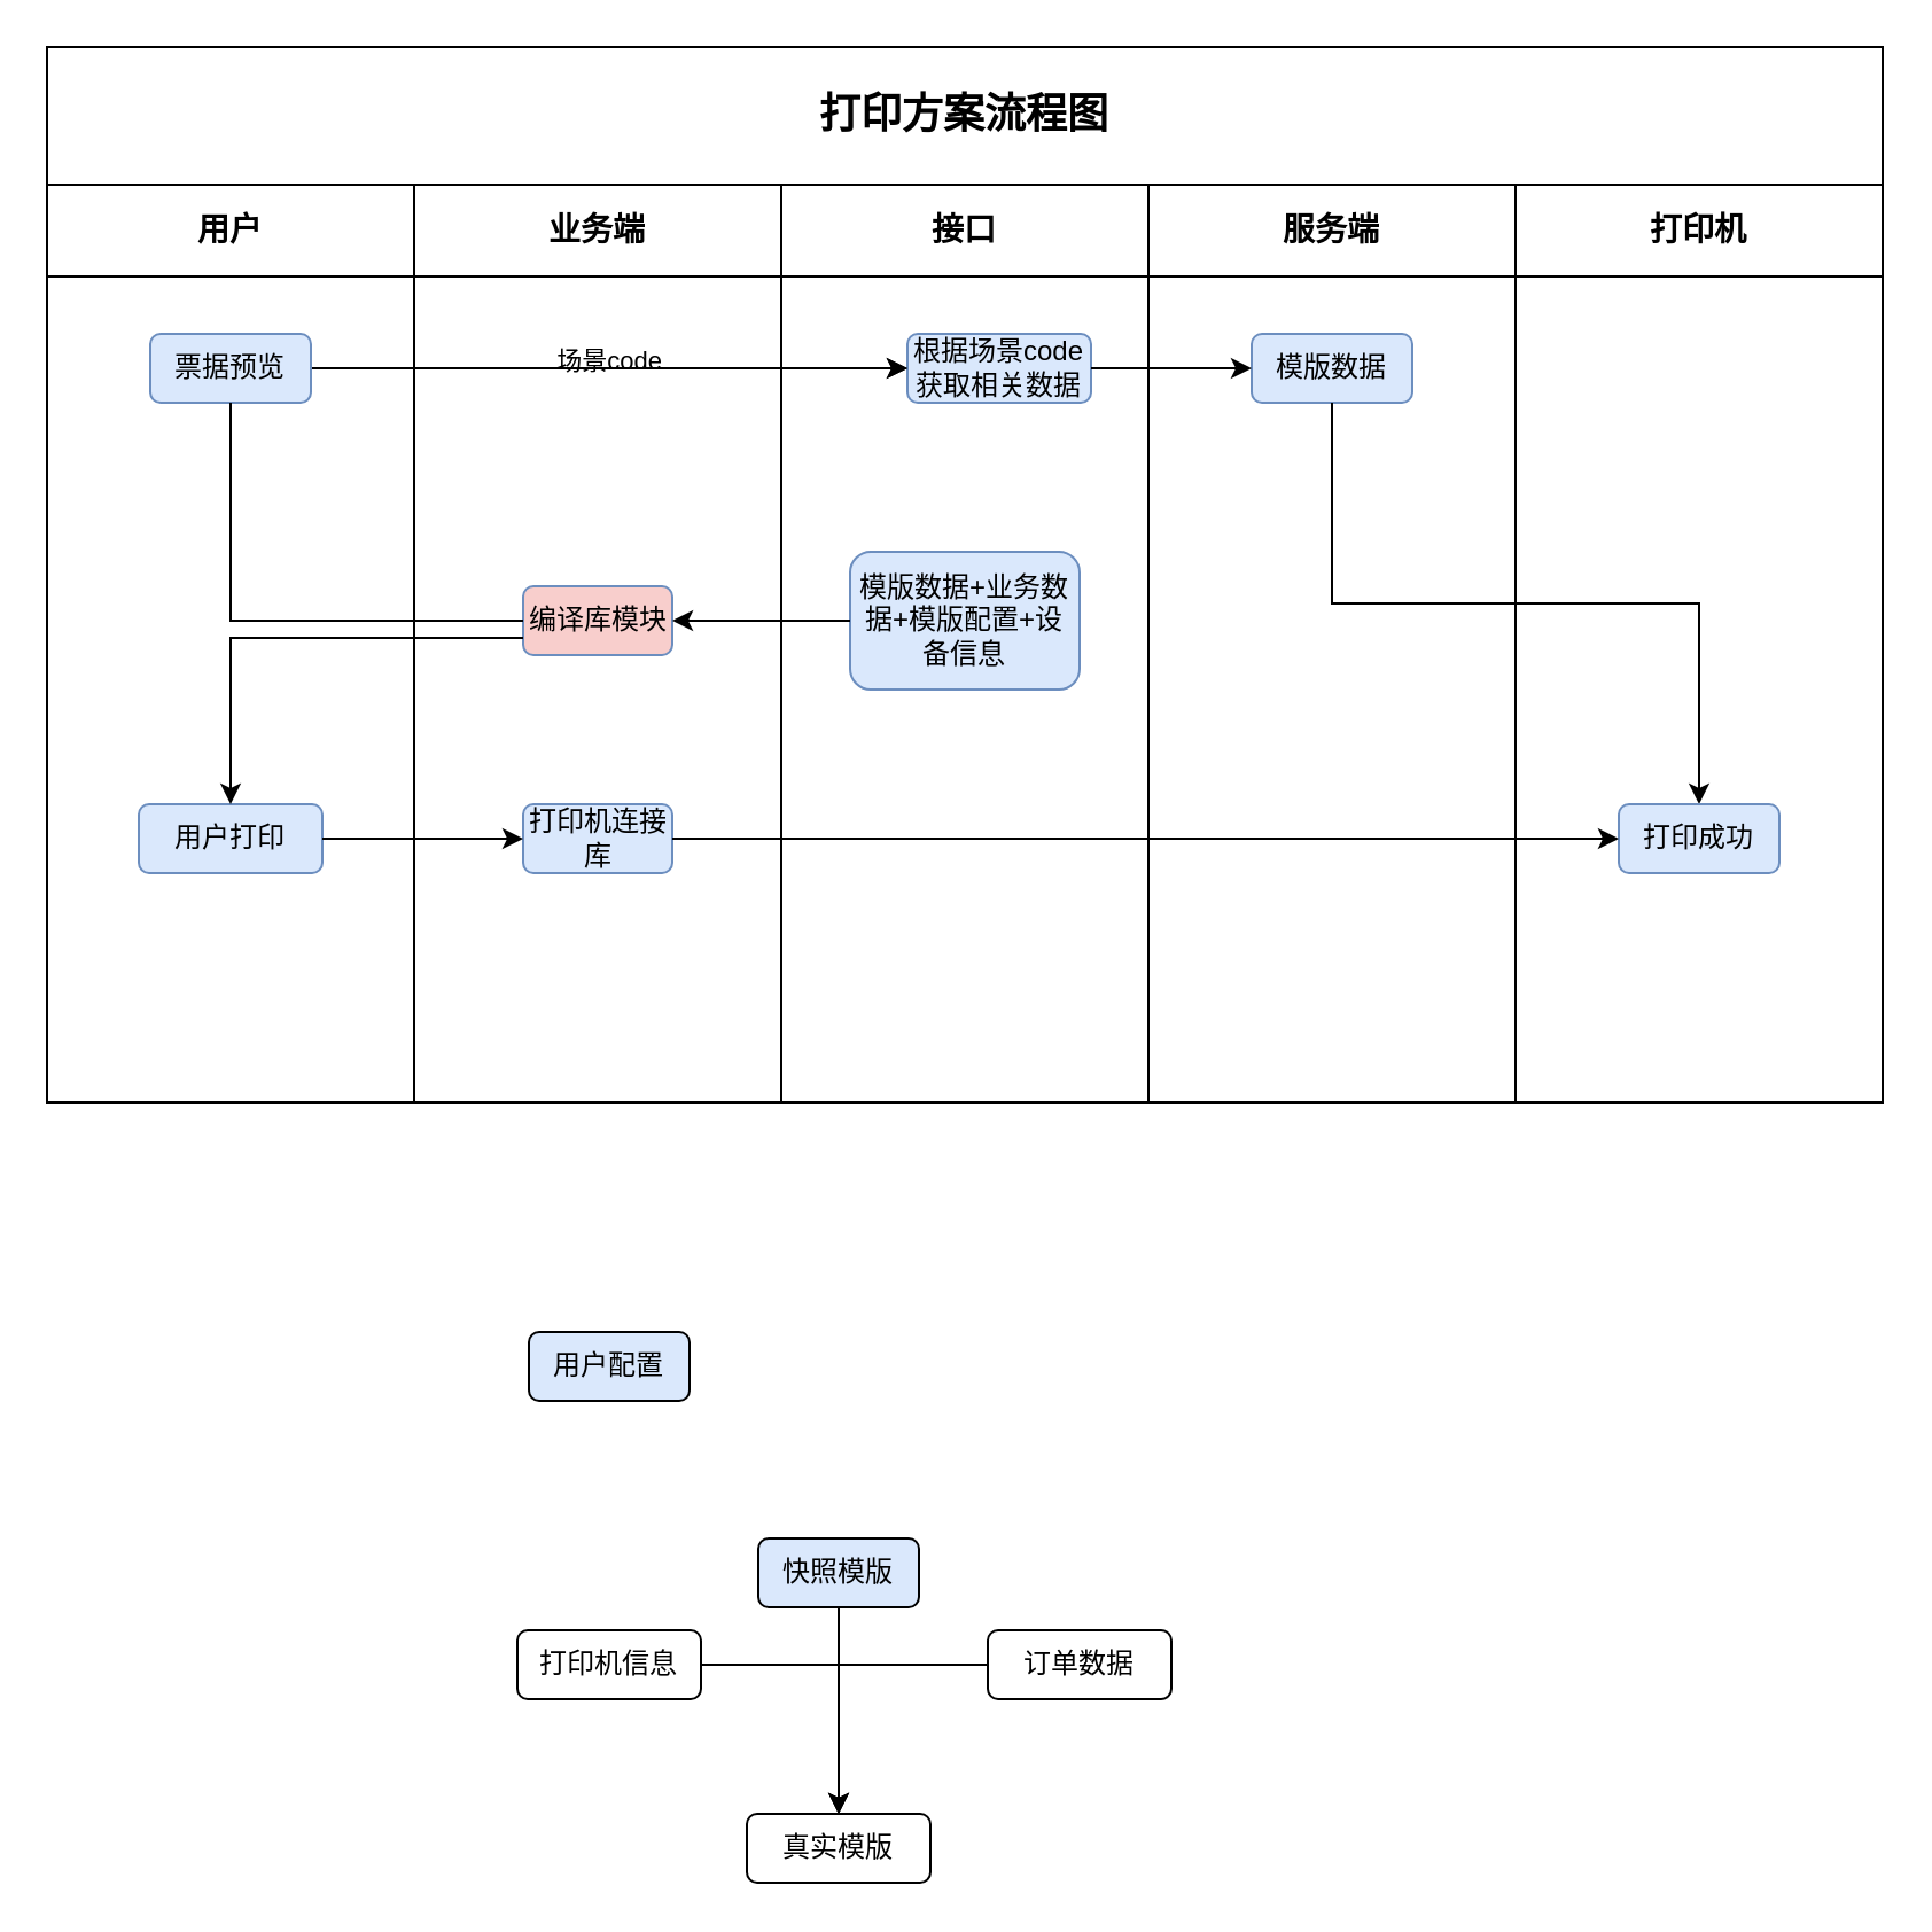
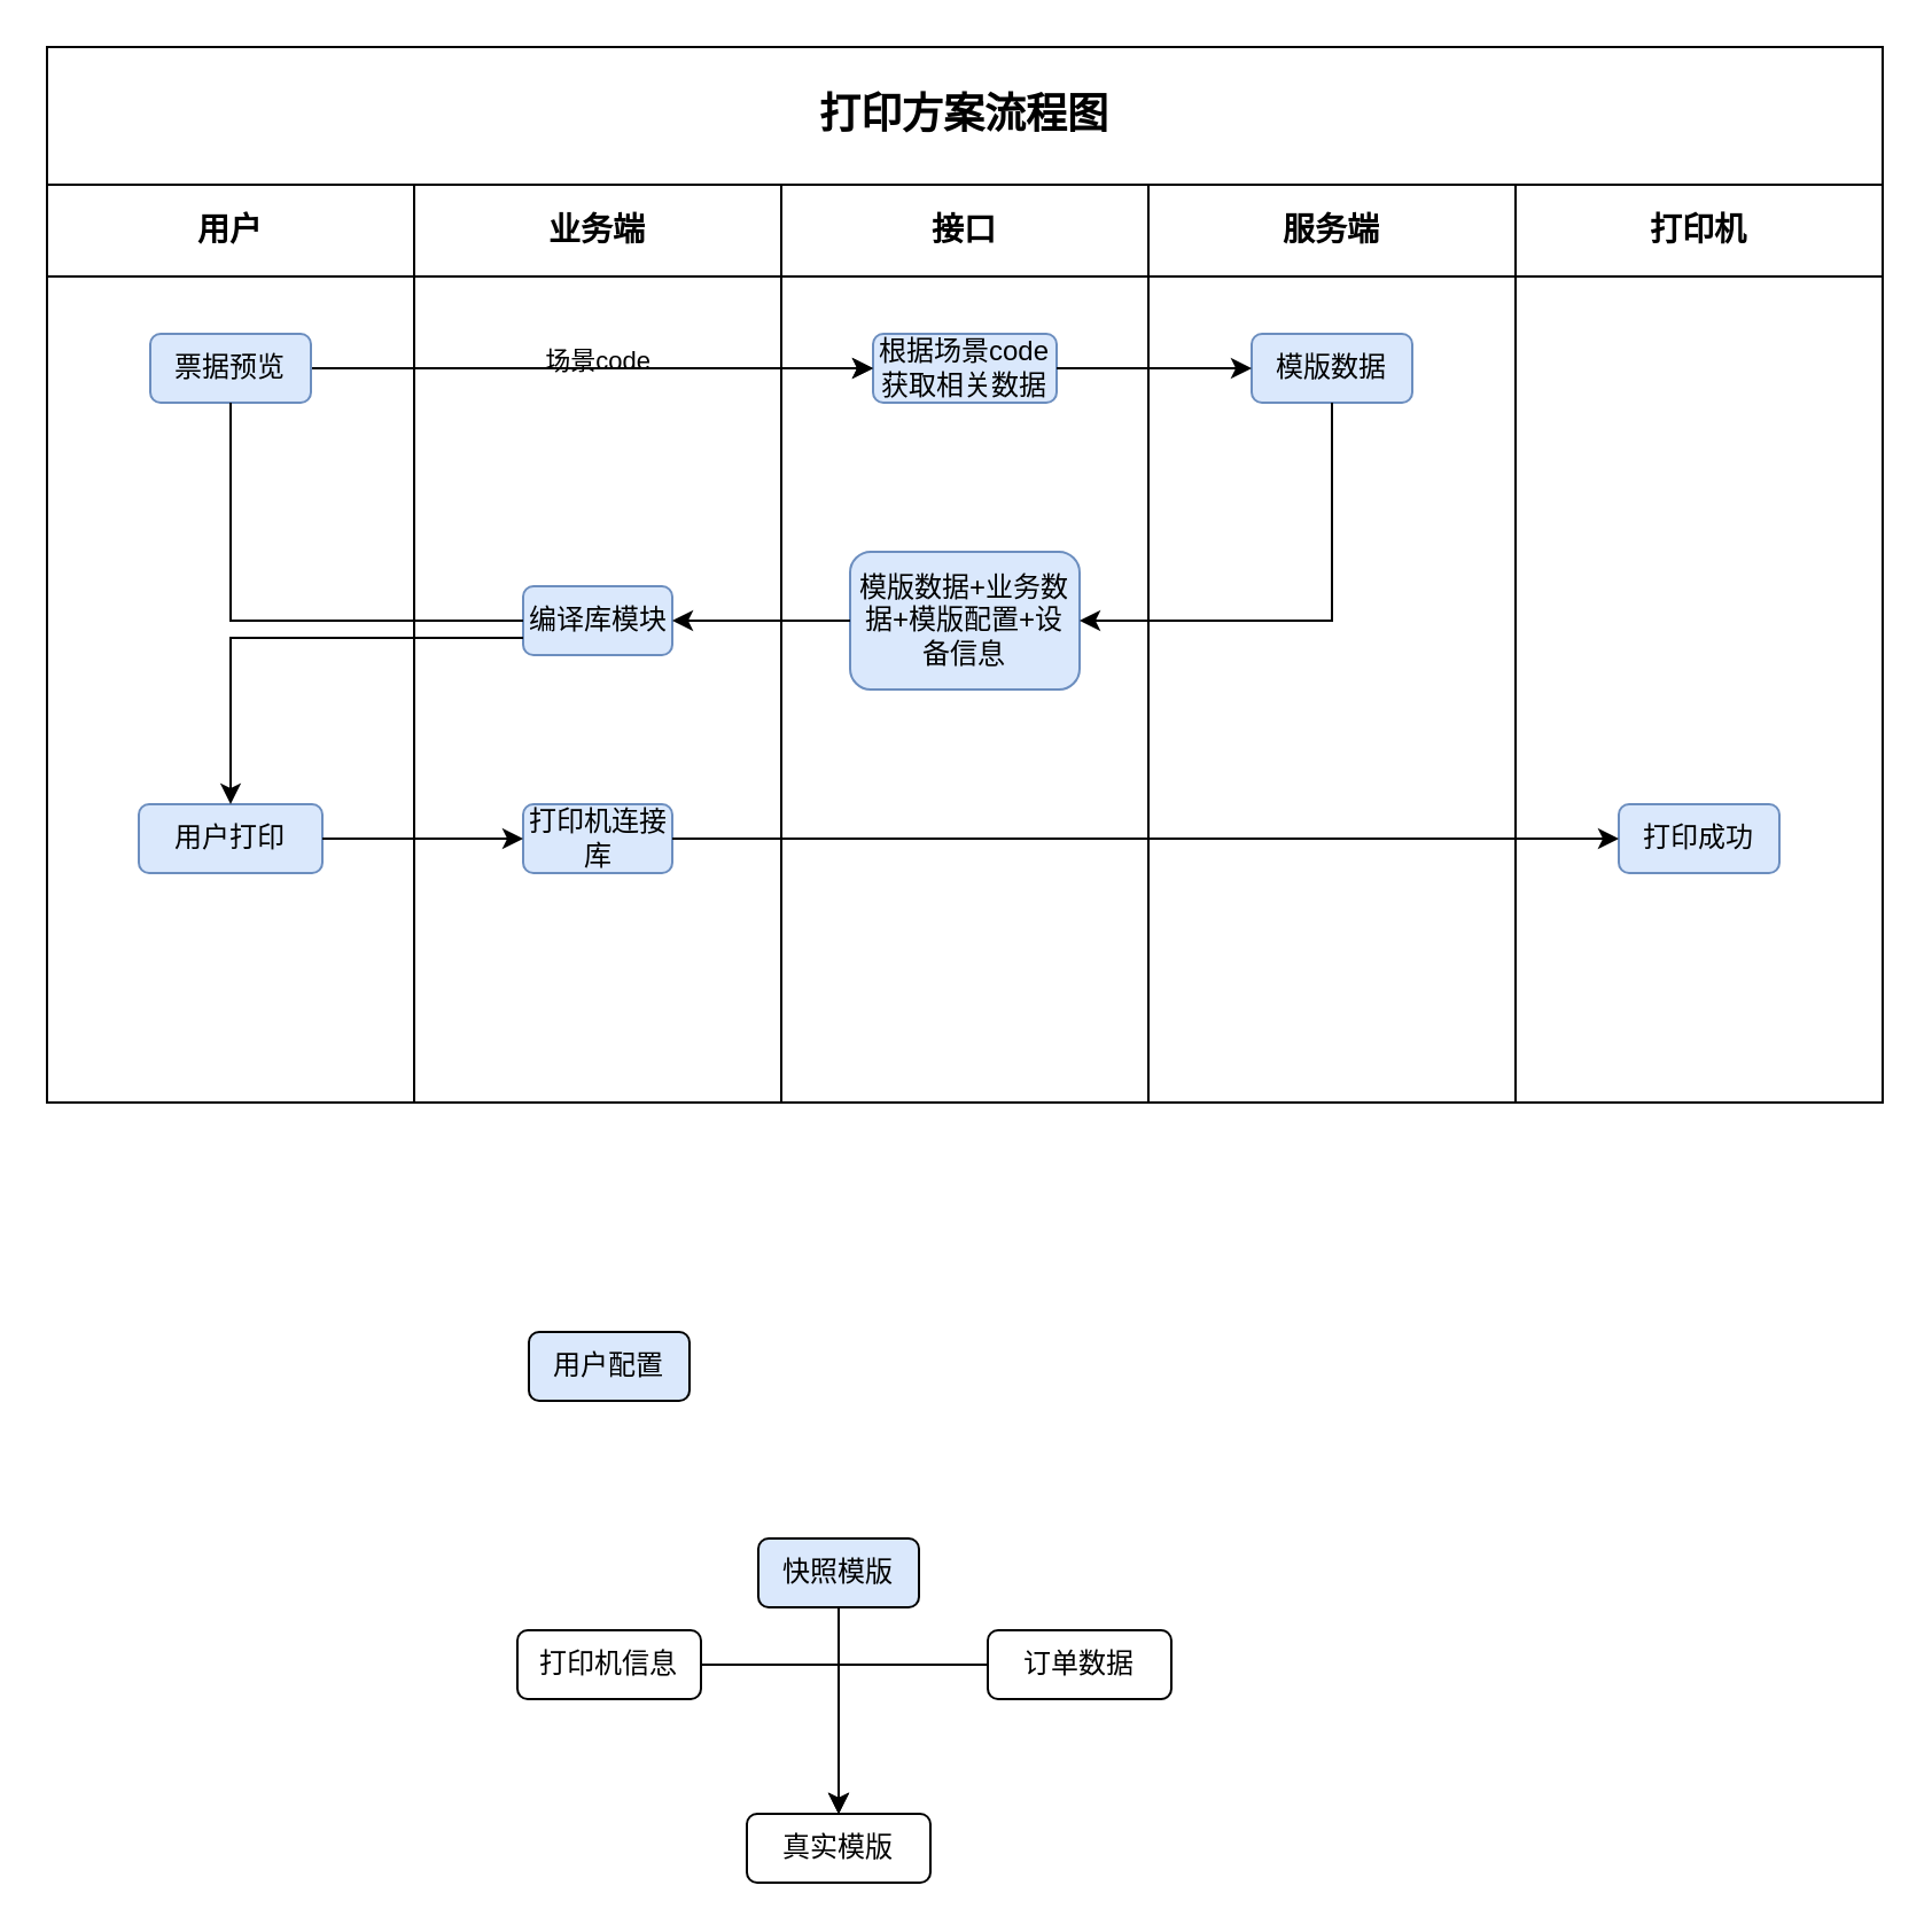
- <mxCell id="4" value="根据场景code获取相关数据" style="rounded=1;whiteSpace=wrap;html=1;fillColor=#dae8fc;strokeColor=#6c8ebf;" vertex="1" parent="3"><mxGeometry x="55" y="65" width="80" height="30" as="geometry" /></mxCell>
+ <mxCell id="4" value="根据场景code获取相关数据" style="rounded=1;whiteSpace=wrap;html=1;fillColor=#dae8fc;strokeColor=#6c8ebf;" vertex="1" parent="3"><mxGeometry x="40" y="65" width="80" height="30" as="geometry" /></mxCell>
- <mxCell id="19" style="edgeStyle=orthogonalEdgeStyle;rounded=0;orthogonalLoop=1;jettySize=auto;html=1;exitX=0.5;exitY=1;exitDx=0;exitDy=0;" edge="1" parent="2" source="7" target="23"><mxGeometry relative="1" as="geometry" /></mxCell>
+ <mxCell id="19" style="edgeStyle=orthogonalEdgeStyle;rounded=0;orthogonalLoop=1;jettySize=auto;html=1;exitX=0.5;exitY=1;exitDx=0;exitDy=0;entryX=1;entryY=0.5;entryDx=0;entryDy=0;" edge="1" parent="2" source="7" target="5"><mxGeometry relative="1" as="geometry" /></mxCell>
- <mxCell id="9" value="编译库模块" style="rounded=1;whiteSpace=wrap;html=1;fillColor=#f8cecc;strokeColor=#6c8ebf;" vertex="1" parent="8"><mxGeometry x="47.5" y="175" width="65" height="30" as="geometry" /></mxCell>
+ <mxCell id="9" value="编译库模块" style="rounded=1;whiteSpace=wrap;html=1;fillColor=#dae8fc;strokeColor=#6c8ebf;" vertex="1" parent="8"><mxGeometry x="47.5" y="175" width="65" height="30" as="geometry" /></mxCell>
